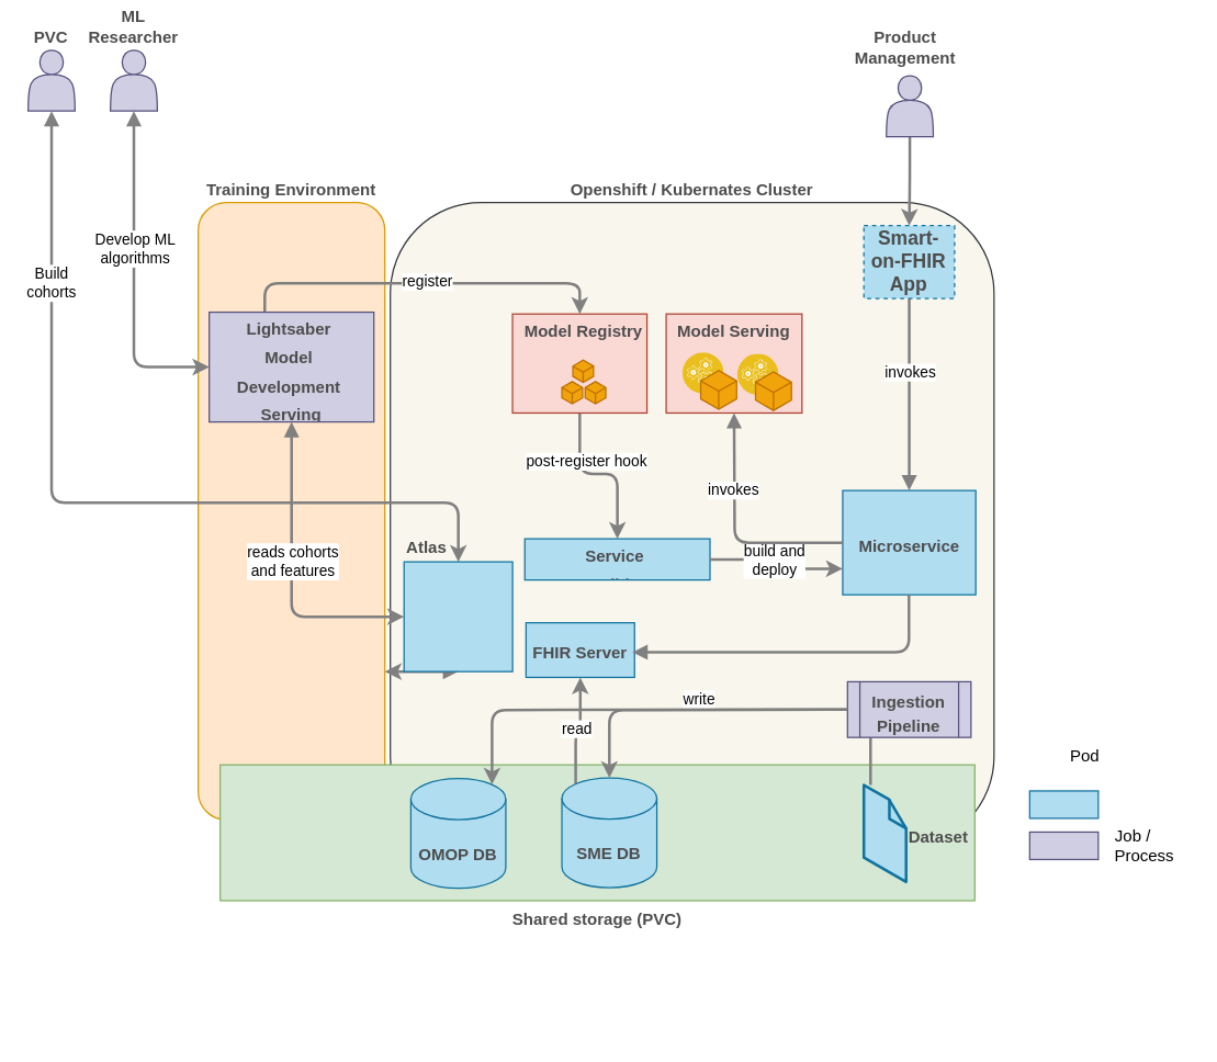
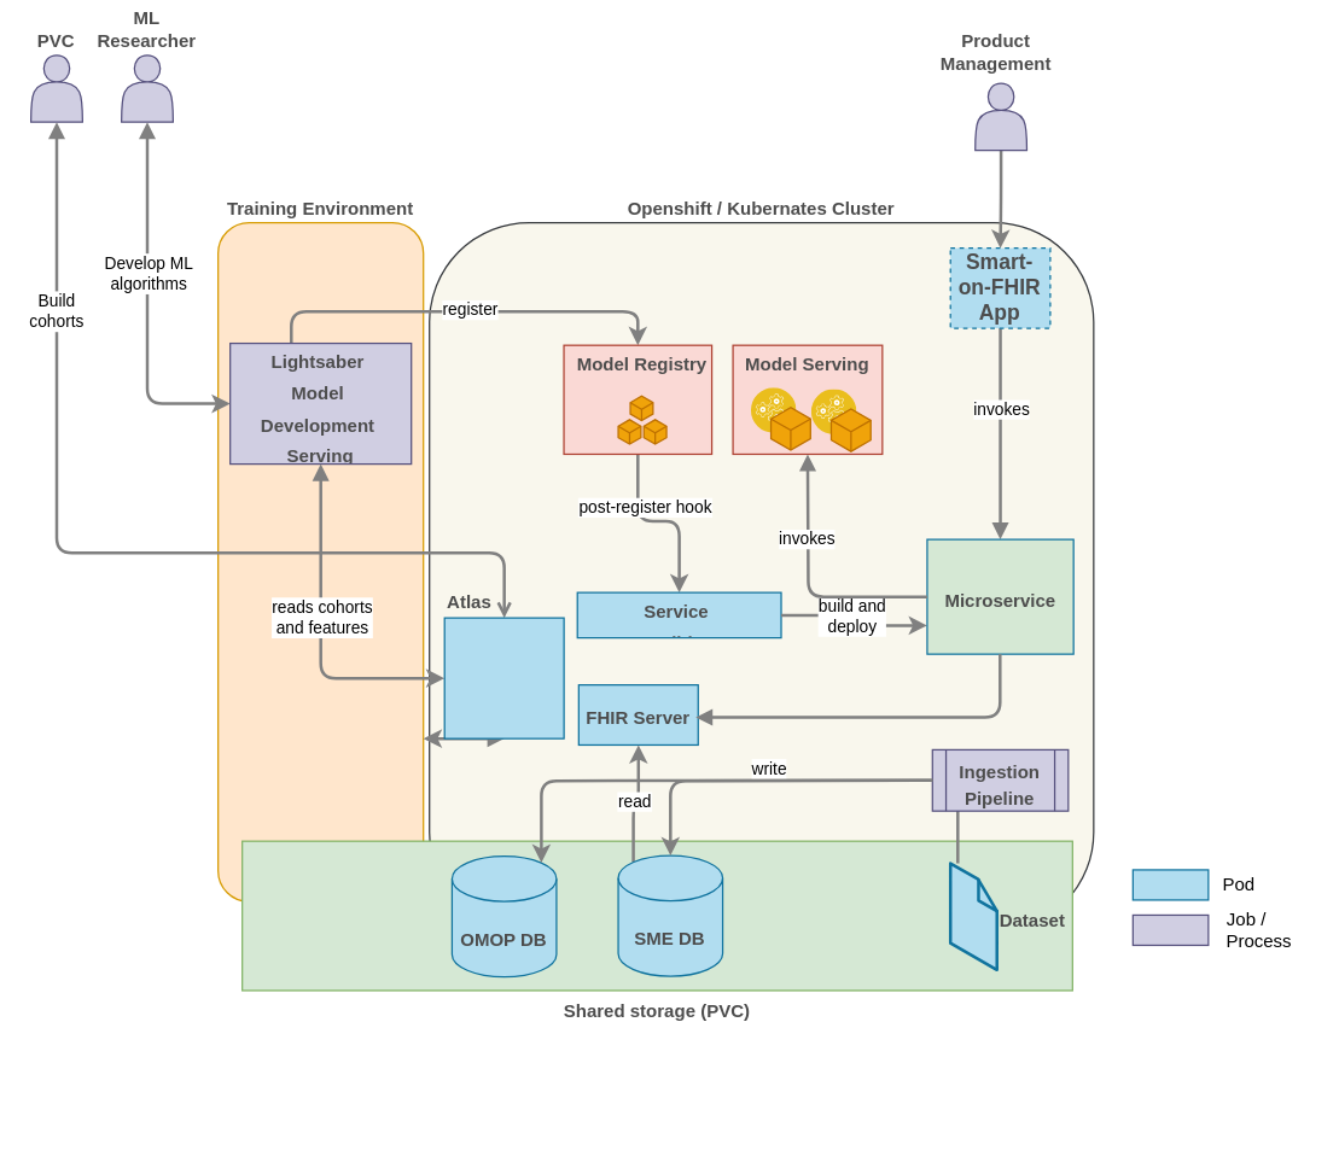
- <mxCell id="40" value="&lt;p style=&quot;margin: 4px 0px 0px&quot;&gt;&lt;font color=&quot;#4d4d4d&quot;&gt;&lt;span style=&quot;font-size: 12px&quot;&gt;&lt;b&gt;Microservice&lt;/b&gt;&lt;/span&gt;&lt;/font&gt;&lt;/p&gt;" style="rounded=0;whiteSpace=wrap;html=1;fontSize=14;fillColor=#b1ddf0;strokeWidth=1;strokeColor=#10739e;" parent="1" vertex="1"><mxGeometry x="613.71" y="341" width="96.97" height="76" as="geometry" /></mxCell>
+ <mxCell id="40" value="&lt;p style=&quot;margin: 4px 0px 0px&quot;&gt;&lt;font color=&quot;#4d4d4d&quot;&gt;&lt;span style=&quot;font-size: 12px&quot;&gt;&lt;b&gt;Microservice&lt;/b&gt;&lt;/span&gt;&lt;/font&gt;&lt;/p&gt;" style="rounded=0;whiteSpace=wrap;html=1;fontSize=14;fillColor=#d5e8d4;strokeWidth=1;strokeColor=#10739e;" parent="1" vertex="1"><mxGeometry x="613.71" y="341" width="96.97" height="76" as="geometry" /></mxCell>
- <mxCell id="38" value="" style="edgeStyle=elbowEdgeStyle;elbow=vertical;strokeWidth=2;strokeColor=#808080;startArrow=block;startFill=1;exitX=0.5;exitY=1;exitDx=0;exitDy=0;entryX=0.5;entryY=0;entryDx=0;entryDy=0;" parent="1" source="10" target="64" edge="1"><mxGeometry width="100" height="100" relative="1" as="geometry"><mxPoint x="44.8" y="286.44" as="sourcePoint" /><mxPoint x="388" y="686" as="targetPoint" /><Array as="points"><mxPoint x="190" y="350" /></Array></mxGeometry></mxCell>
+ <mxCell id="38" value="" style="edgeStyle=elbowEdgeStyle;elbow=vertical;strokeWidth=2;strokeColor=#808080;startArrow=block;startFill=1;exitX=0.5;exitY=1;exitDx=0;exitDy=0;entryX=0.5;entryY=0;entryDx=0;entryDy=0;endArrow=open;" parent="1" source="10" target="64" edge="1"><mxGeometry width="100" height="100" relative="1" as="geometry"><mxPoint x="44.8" y="286.44" as="sourcePoint" /><mxPoint x="388" y="686" as="targetPoint" /><Array as="points"><mxPoint x="190" y="350" /></Array></mxGeometry></mxCell>
- <mxCell id="60" value="Pod" style="text;html=1;align=center;verticalAlign=middle;resizable=0;points=[];autosize=1;" parent="1" vertex="1"><mxGeometry x="770" y="525" width="40" height="20" as="geometry" /></mxCell>
+ <mxCell id="60" value="Pod" style="text;html=1;align=center;verticalAlign=middle;resizable=0;points=[];autosize=1;" parent="1" vertex="1"><mxGeometry x="800" y="560" width="40" height="20" as="geometry" /></mxCell>
